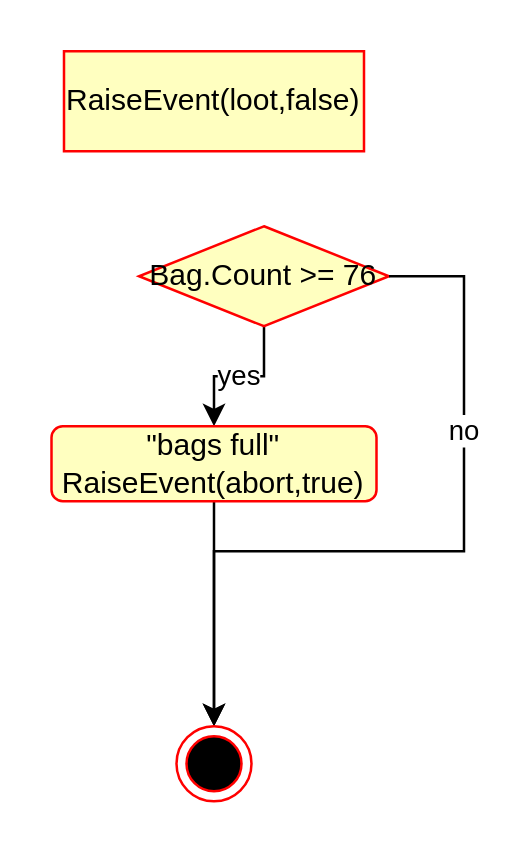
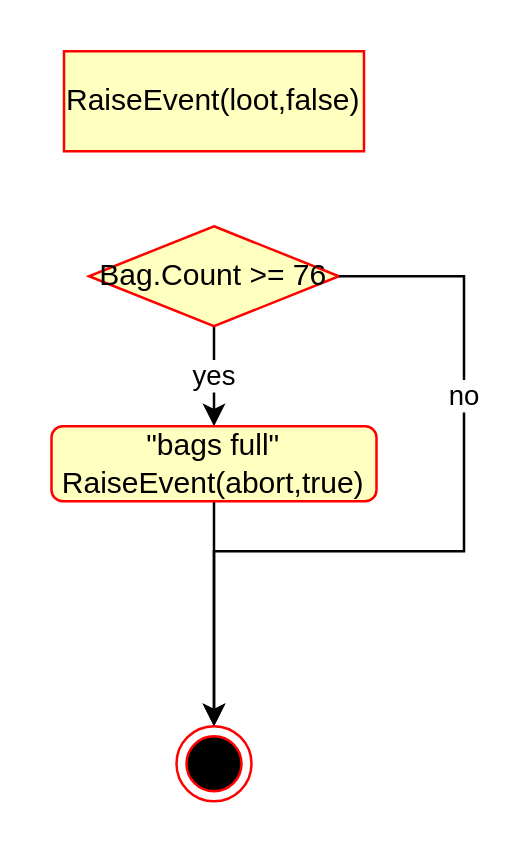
- <mxCell id="3" value="Bag.Count &amp;gt;= 76" style="rhombus;whiteSpace=wrap;html=1;fillColor=#ffffc0;strokeColor=#ff0000;" vertex="1" parent="1"><mxGeometry x="55" y="90" width="100" height="40" as="geometry" /></mxCell>
+ <mxCell id="3" value="Bag.Count &amp;gt;= 76" style="rhombus;whiteSpace=wrap;html=1;fillColor=#ffffc0;strokeColor=#ff0000;" vertex="1" parent="1"><mxGeometry x="35" y="90" width="100" height="40" as="geometry" /></mxCell>
